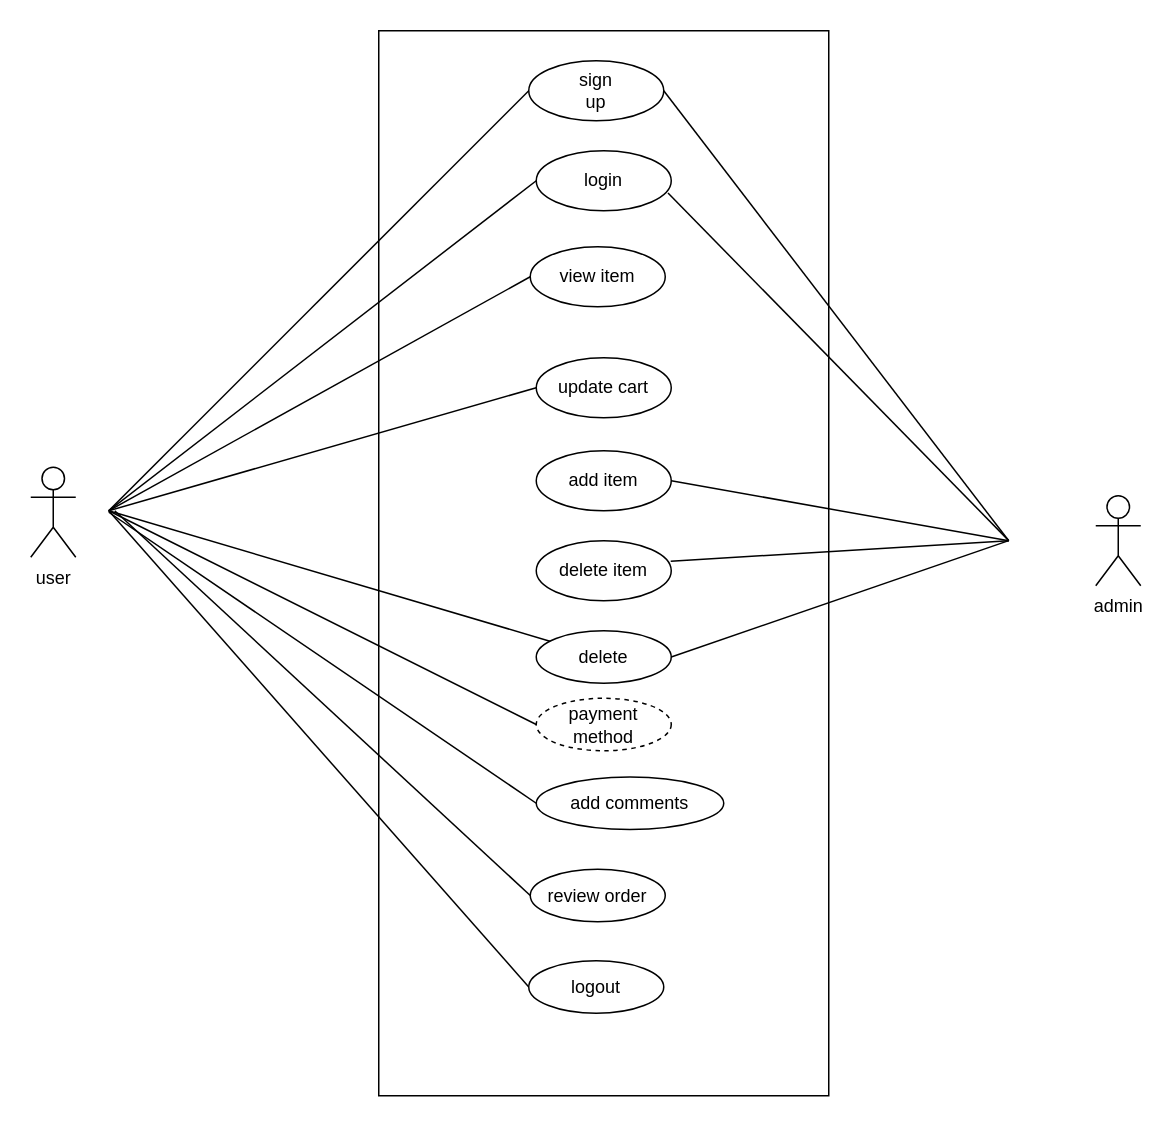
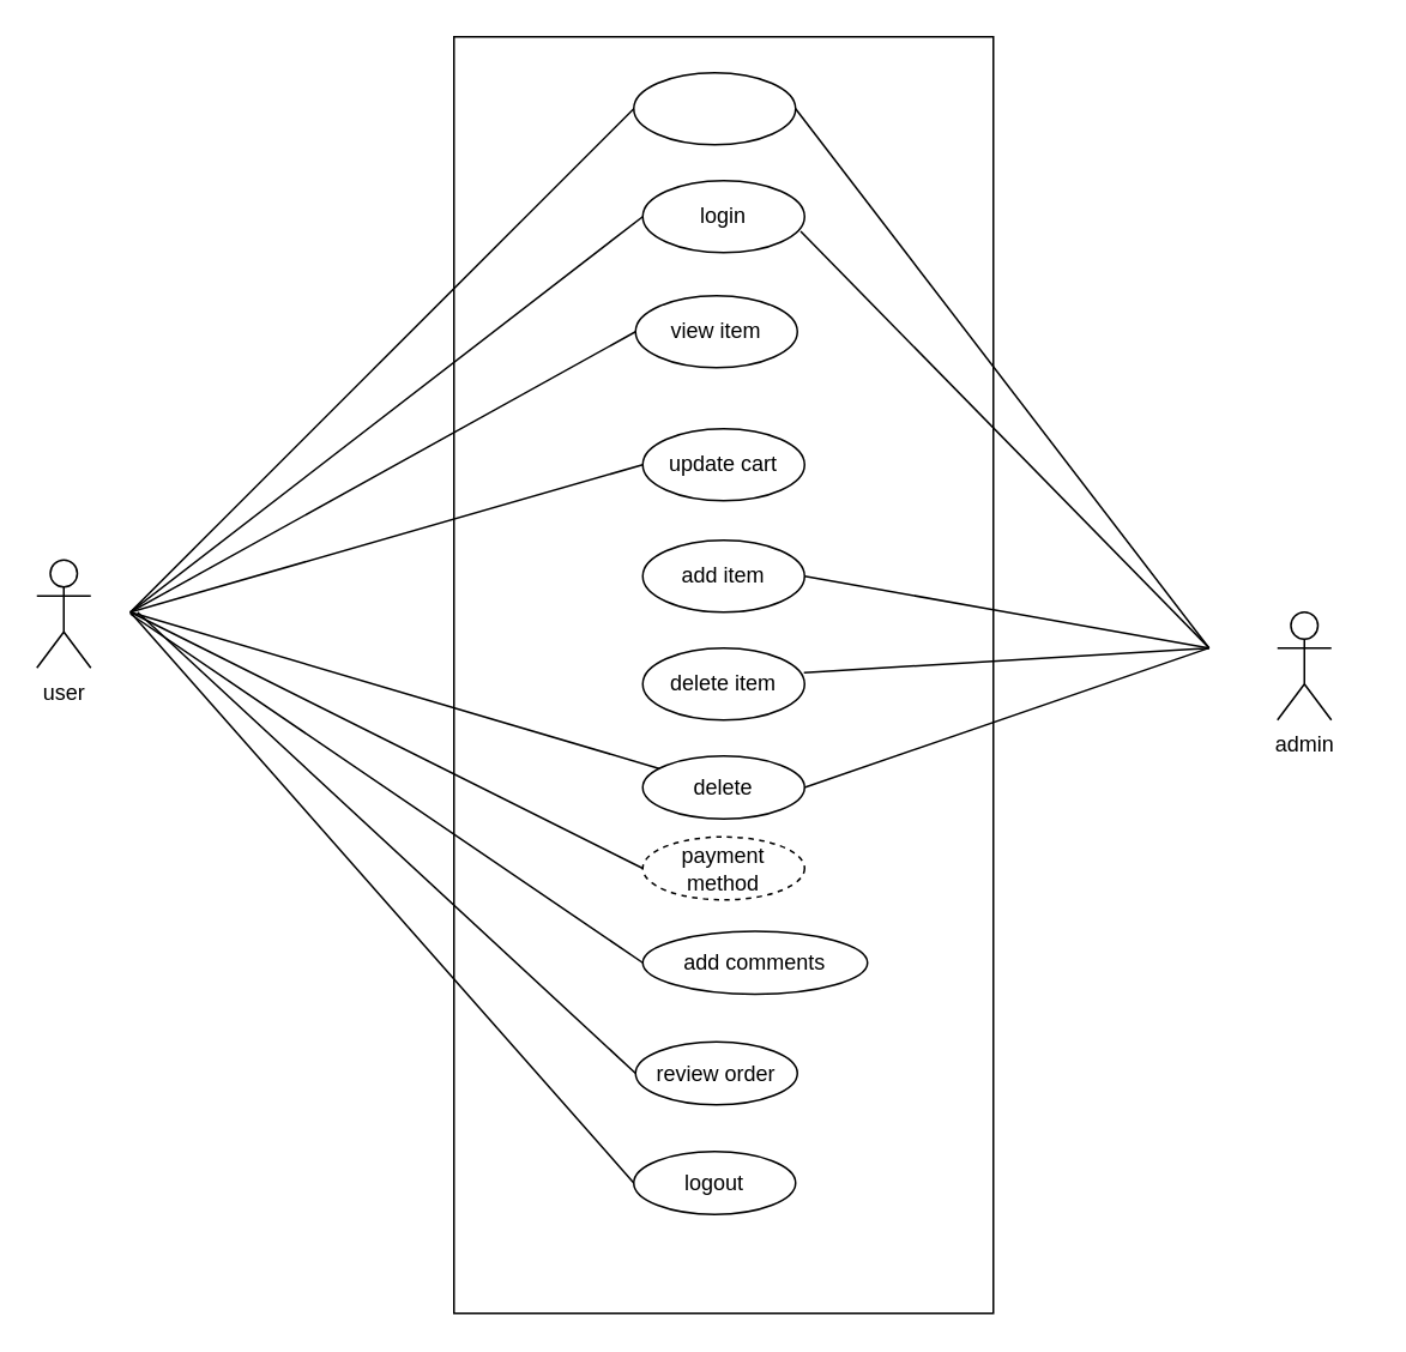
- <mxCell id="6" value="sign up" style="text;html=1;strokeColor=none;fillColor=none;align=center;verticalAlign=middle;whiteSpace=wrap;rounded=0;" parent="1" vertex="1"><mxGeometry x="377" y="49.8" width="40" height="20" as="geometry" /></mxCell>
- <mxCell id="4" value="admin" style="shape=umlActor;verticalLabelPosition=bottom;labelBackgroundColor=#ffffff;verticalAlign=top;html=1;outlineConnect=0;" parent="1" vertex="1"><mxGeometry x="730" y="330" width="30" height="60" as="geometry" /></mxCell>
+ <mxCell id="4" value="admin" style="shape=umlActor;verticalLabelPosition=bottom;labelBackgroundColor=#ffffff;verticalAlign=top;html=1;outlineConnect=0;" parent="1" vertex="1"><mxGeometry x="710" y="340" width="30" height="60" as="geometry" /></mxCell>
